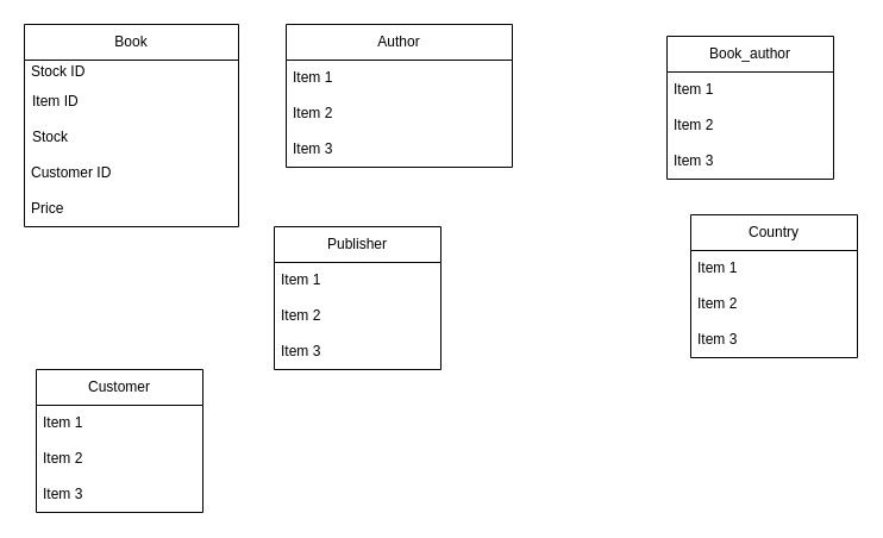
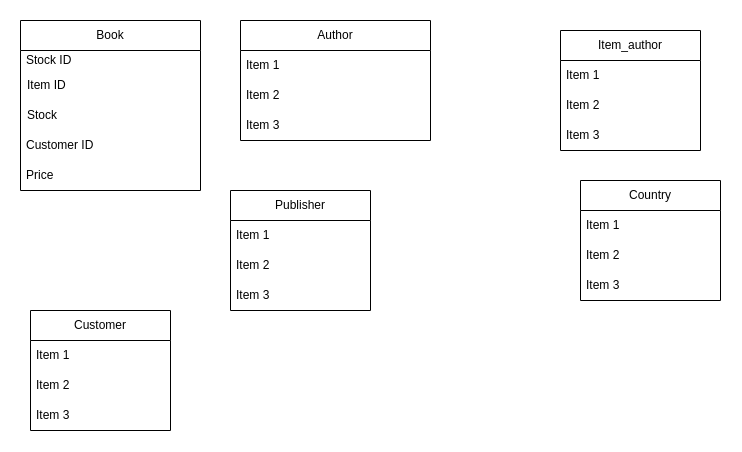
- <mxCell id="15" value="Book_author" style="swimlane;fontStyle=0;childLayout=stackLayout;horizontal=1;startSize=30;horizontalStack=0;resizeParent=1;resizeParentMax=0;resizeLast=0;collapsible=1;marginBottom=0;whiteSpace=wrap;html=1;" vertex="1" parent="1"><mxGeometry x="560" y="30" width="140" height="120" as="geometry" /></mxCell>
+ <mxCell id="15" value="Item_author" style="swimlane;fontStyle=0;childLayout=stackLayout;horizontal=1;startSize=30;horizontalStack=0;resizeParent=1;resizeParentMax=0;resizeLast=0;collapsible=1;marginBottom=0;whiteSpace=wrap;html=1;" vertex="1" parent="1"><mxGeometry x="560" y="30" width="140" height="120" as="geometry" /></mxCell>
